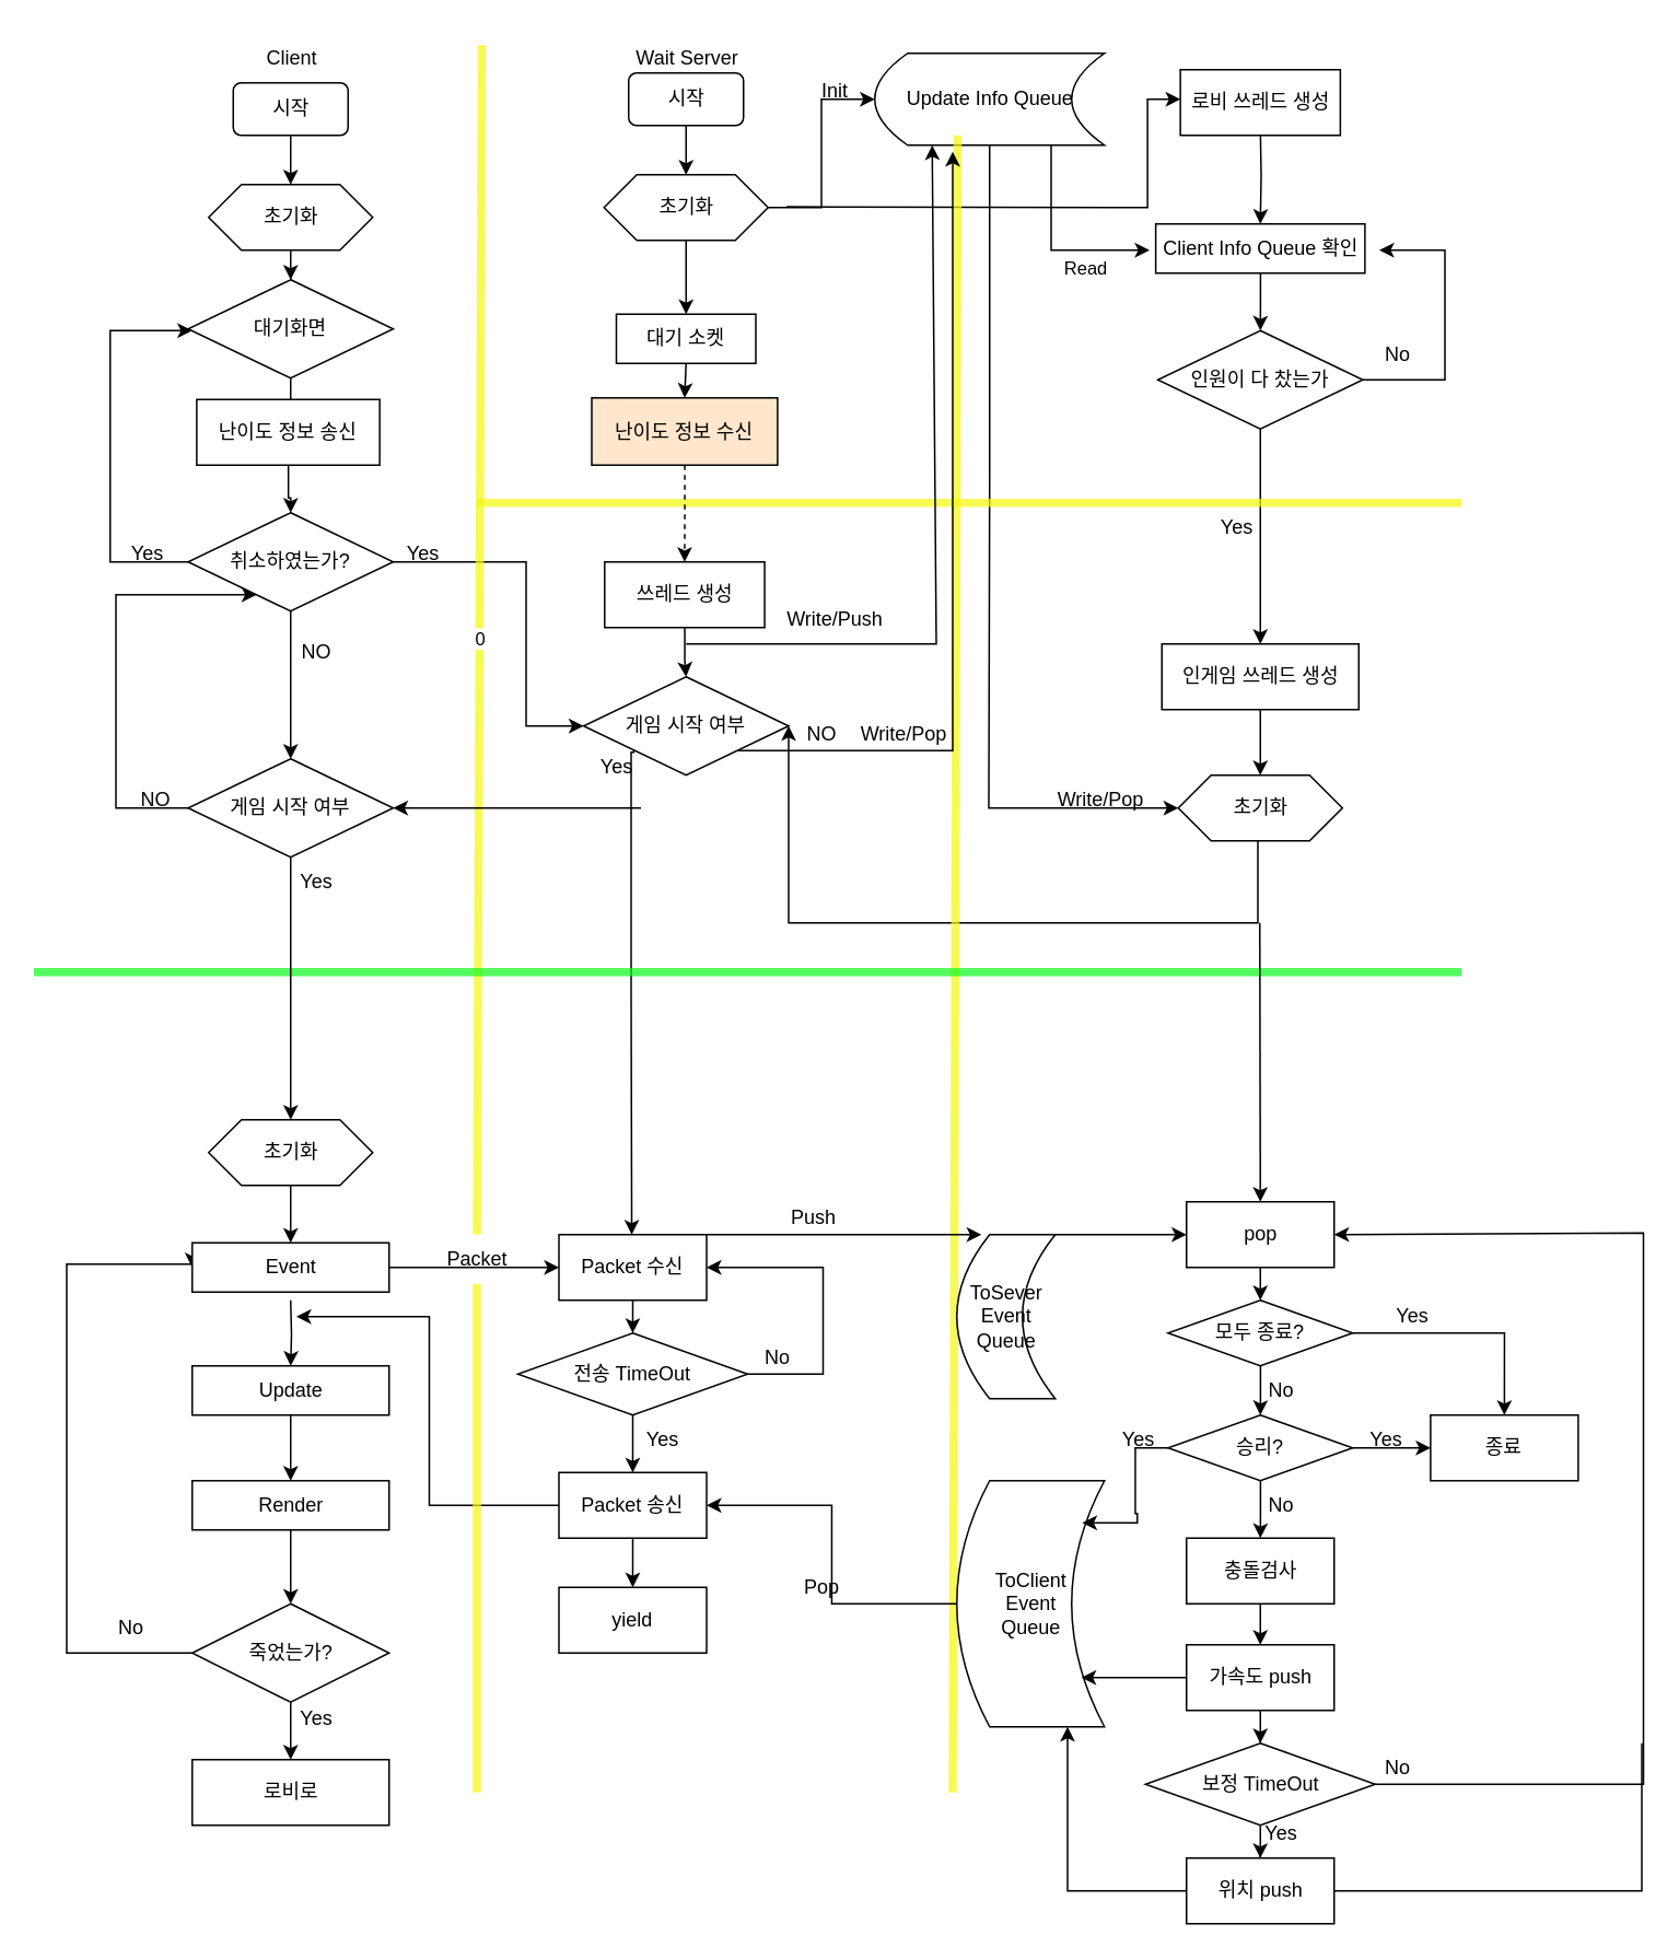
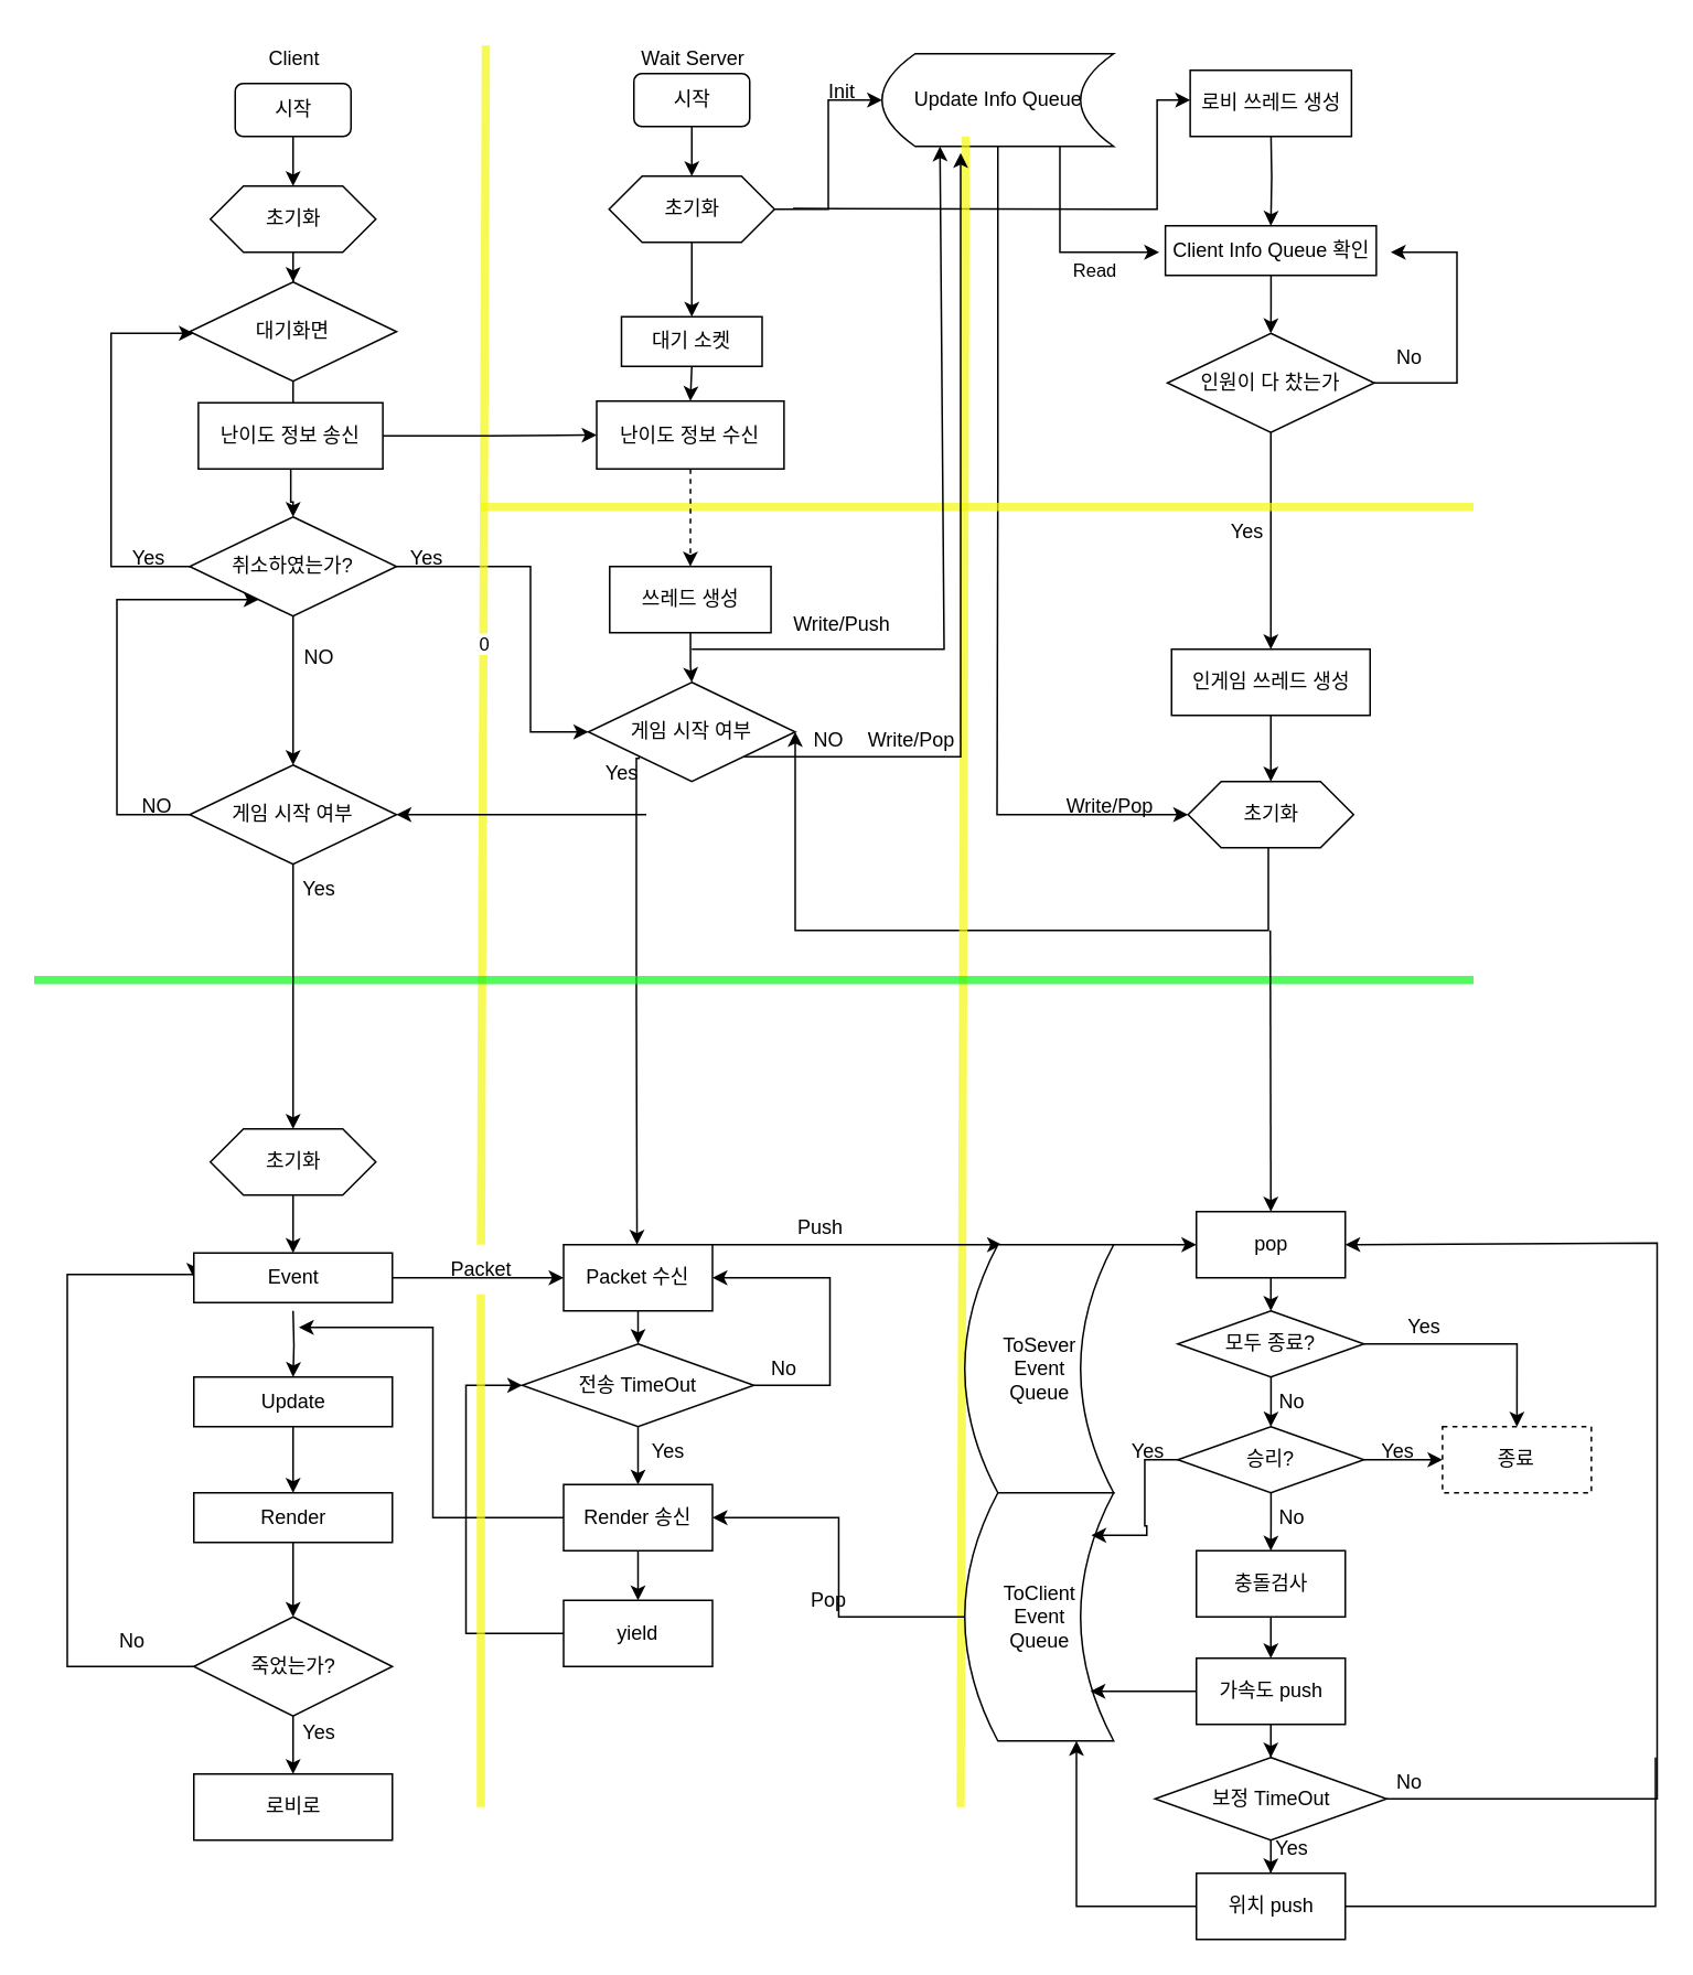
+ <mxCell id="48" style="edgeStyle=orthogonalEdgeStyle;rounded=0;orthogonalLoop=1;jettySize=auto;html=1;exitX=1;exitY=0.5;exitDx=0;exitDy=0;entryX=0;entryY=0.5;entryDx=0;entryDy=0;" parent="1" source="49" target="93" edge="1"><mxGeometry relative="1" as="geometry" /></mxCell>
- <mxCell id="93" value="난이도 정보 수신" style="rounded=0;whiteSpace=wrap;html=1;fillColor=#ffe6cc;" parent="1" vertex="1"><mxGeometry x="360" y="242" width="113.25" height="41" as="geometry" /></mxCell>
+ <mxCell id="93" value="난이도 정보 수신" style="rounded=0;whiteSpace=wrap;html=1;" parent="1" vertex="1"><mxGeometry x="360" y="242" width="113.25" height="41" as="geometry" /></mxCell>
- <mxCell id="85" value="ToSever&lt;br&gt;Event&lt;br&gt;Queue" style="shape=dataStorage;whiteSpace=wrap;html=1;fixedSize=1;" parent="1" vertex="1"><mxGeometry x="582.5" y="752" width="60" height="100" as="geometry" /></mxCell>
+ <mxCell id="85" value="ToSever&lt;br&gt;Event&lt;br&gt;Queue" style="shape=dataStorage;whiteSpace=wrap;html=1;fixedSize=1;" parent="1" vertex="1"><mxGeometry x="582.5" y="752" width="90" height="150" as="geometry" /></mxCell>
- <mxCell id="126" value="종료" style="rounded=0;whiteSpace=wrap;html=1;" parent="1" vertex="1"><mxGeometry x="871.25" y="862" width="90" height="40" as="geometry" /></mxCell>
+ <mxCell id="126" value="종료" style="rounded=0;whiteSpace=wrap;html=1;dashed=1;" parent="1" vertex="1"><mxGeometry x="871.25" y="862" width="90" height="40" as="geometry" /></mxCell>
- <mxCell id="80" value="Packet 송신" style="rounded=0;whiteSpace=wrap;html=1;" parent="1" vertex="1"><mxGeometry x="340" y="897" width="90" height="40" as="geometry" /></mxCell>
+ <mxCell id="80" value="Render 송신" style="rounded=0;whiteSpace=wrap;html=1;" parent="1" vertex="1"><mxGeometry x="340" y="897" width="90" height="40" as="geometry" /></mxCell>
+ <mxCell id="82" style="edgeStyle=orthogonalEdgeStyle;rounded=0;orthogonalLoop=1;jettySize=auto;html=1;entryX=0;entryY=0.5;entryDx=0;entryDy=0;" parent="1" source="83" target="76" edge="1"><mxGeometry relative="1" as="geometry"><mxPoint x="280" y="842" as="targetPoint" /><Array as="points"><mxPoint x="281" y="987" /><mxPoint x="281" y="837" /></Array></mxGeometry></mxCell>
